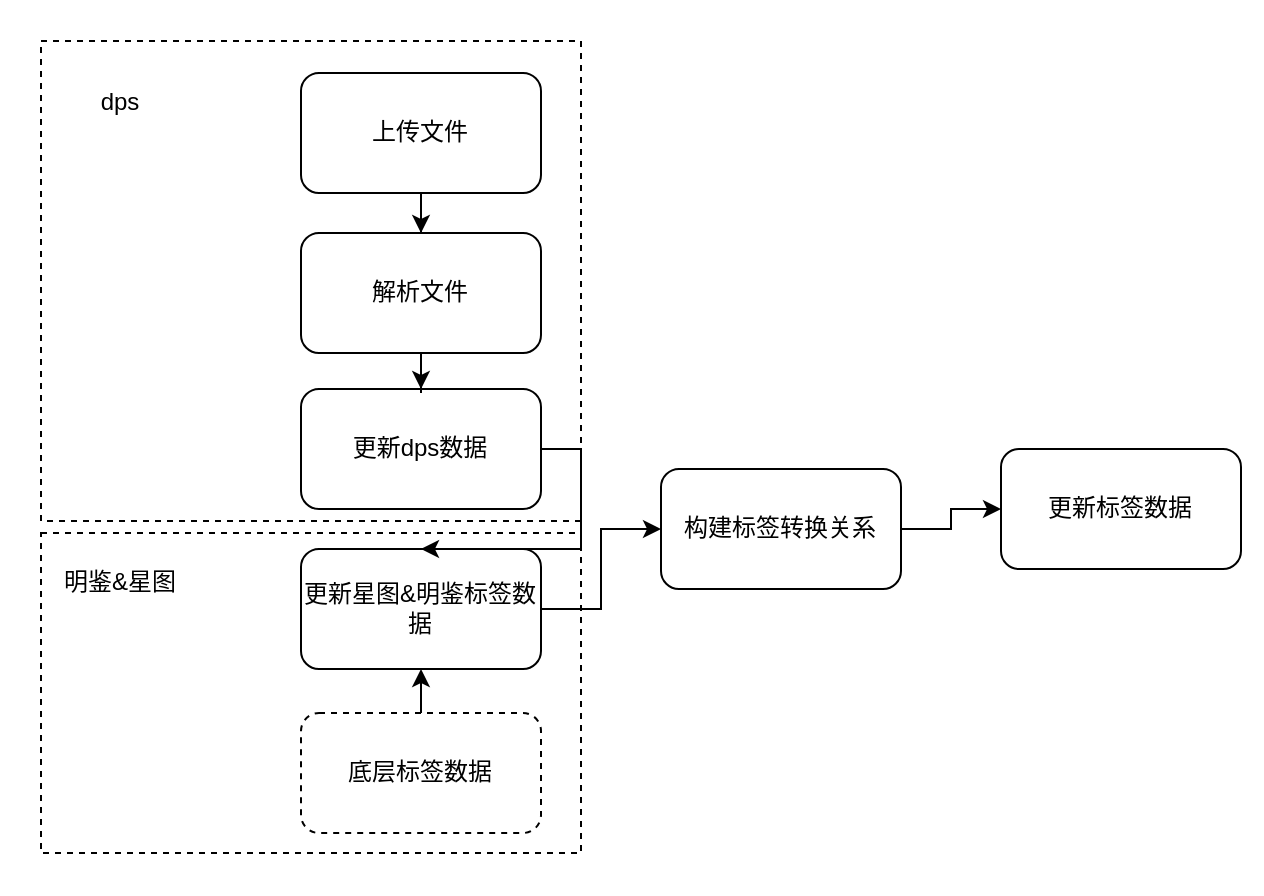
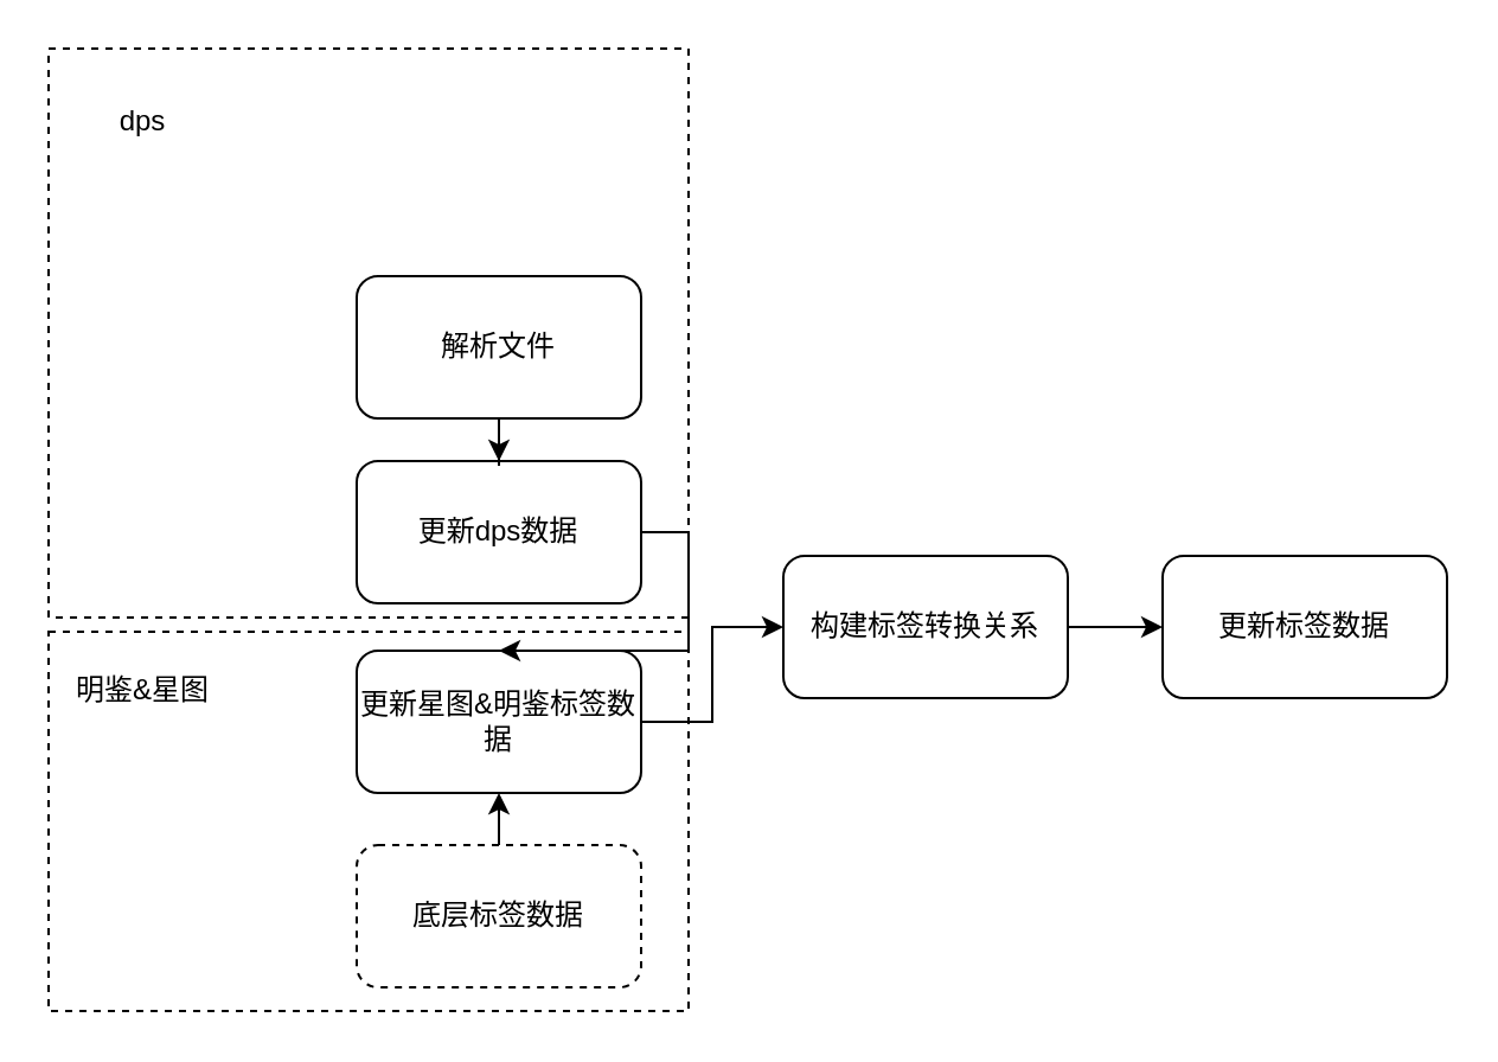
- <mxCell id="11" value="上传文件" style="rounded=1;whiteSpace=wrap;html=1;" vertex="1" parent="1"><mxGeometry x="150" y="36" width="120" height="60" as="geometry" /></mxCell>
- <mxCell id="10" style="edgeStyle=orthogonalEdgeStyle;rounded=0;orthogonalLoop=1;jettySize=auto;html=1;exitX=0.5;exitY=1;exitDx=0;exitDy=0;" edge="1" parent="1" source="11" target="13"><mxGeometry relative="1" as="geometry" /></mxCell>
- <mxCell id="9" value="更新标签数据" style="rounded=1;whiteSpace=wrap;html=1;" vertex="1" parent="1"><mxGeometry x="500" y="224" width="120" height="60" as="geometry" /></mxCell>
+ <mxCell id="9" value="更新标签数据" style="rounded=1;whiteSpace=wrap;html=1;" vertex="1" parent="1"><mxGeometry x="490" y="234" width="120" height="60" as="geometry" /></mxCell>
